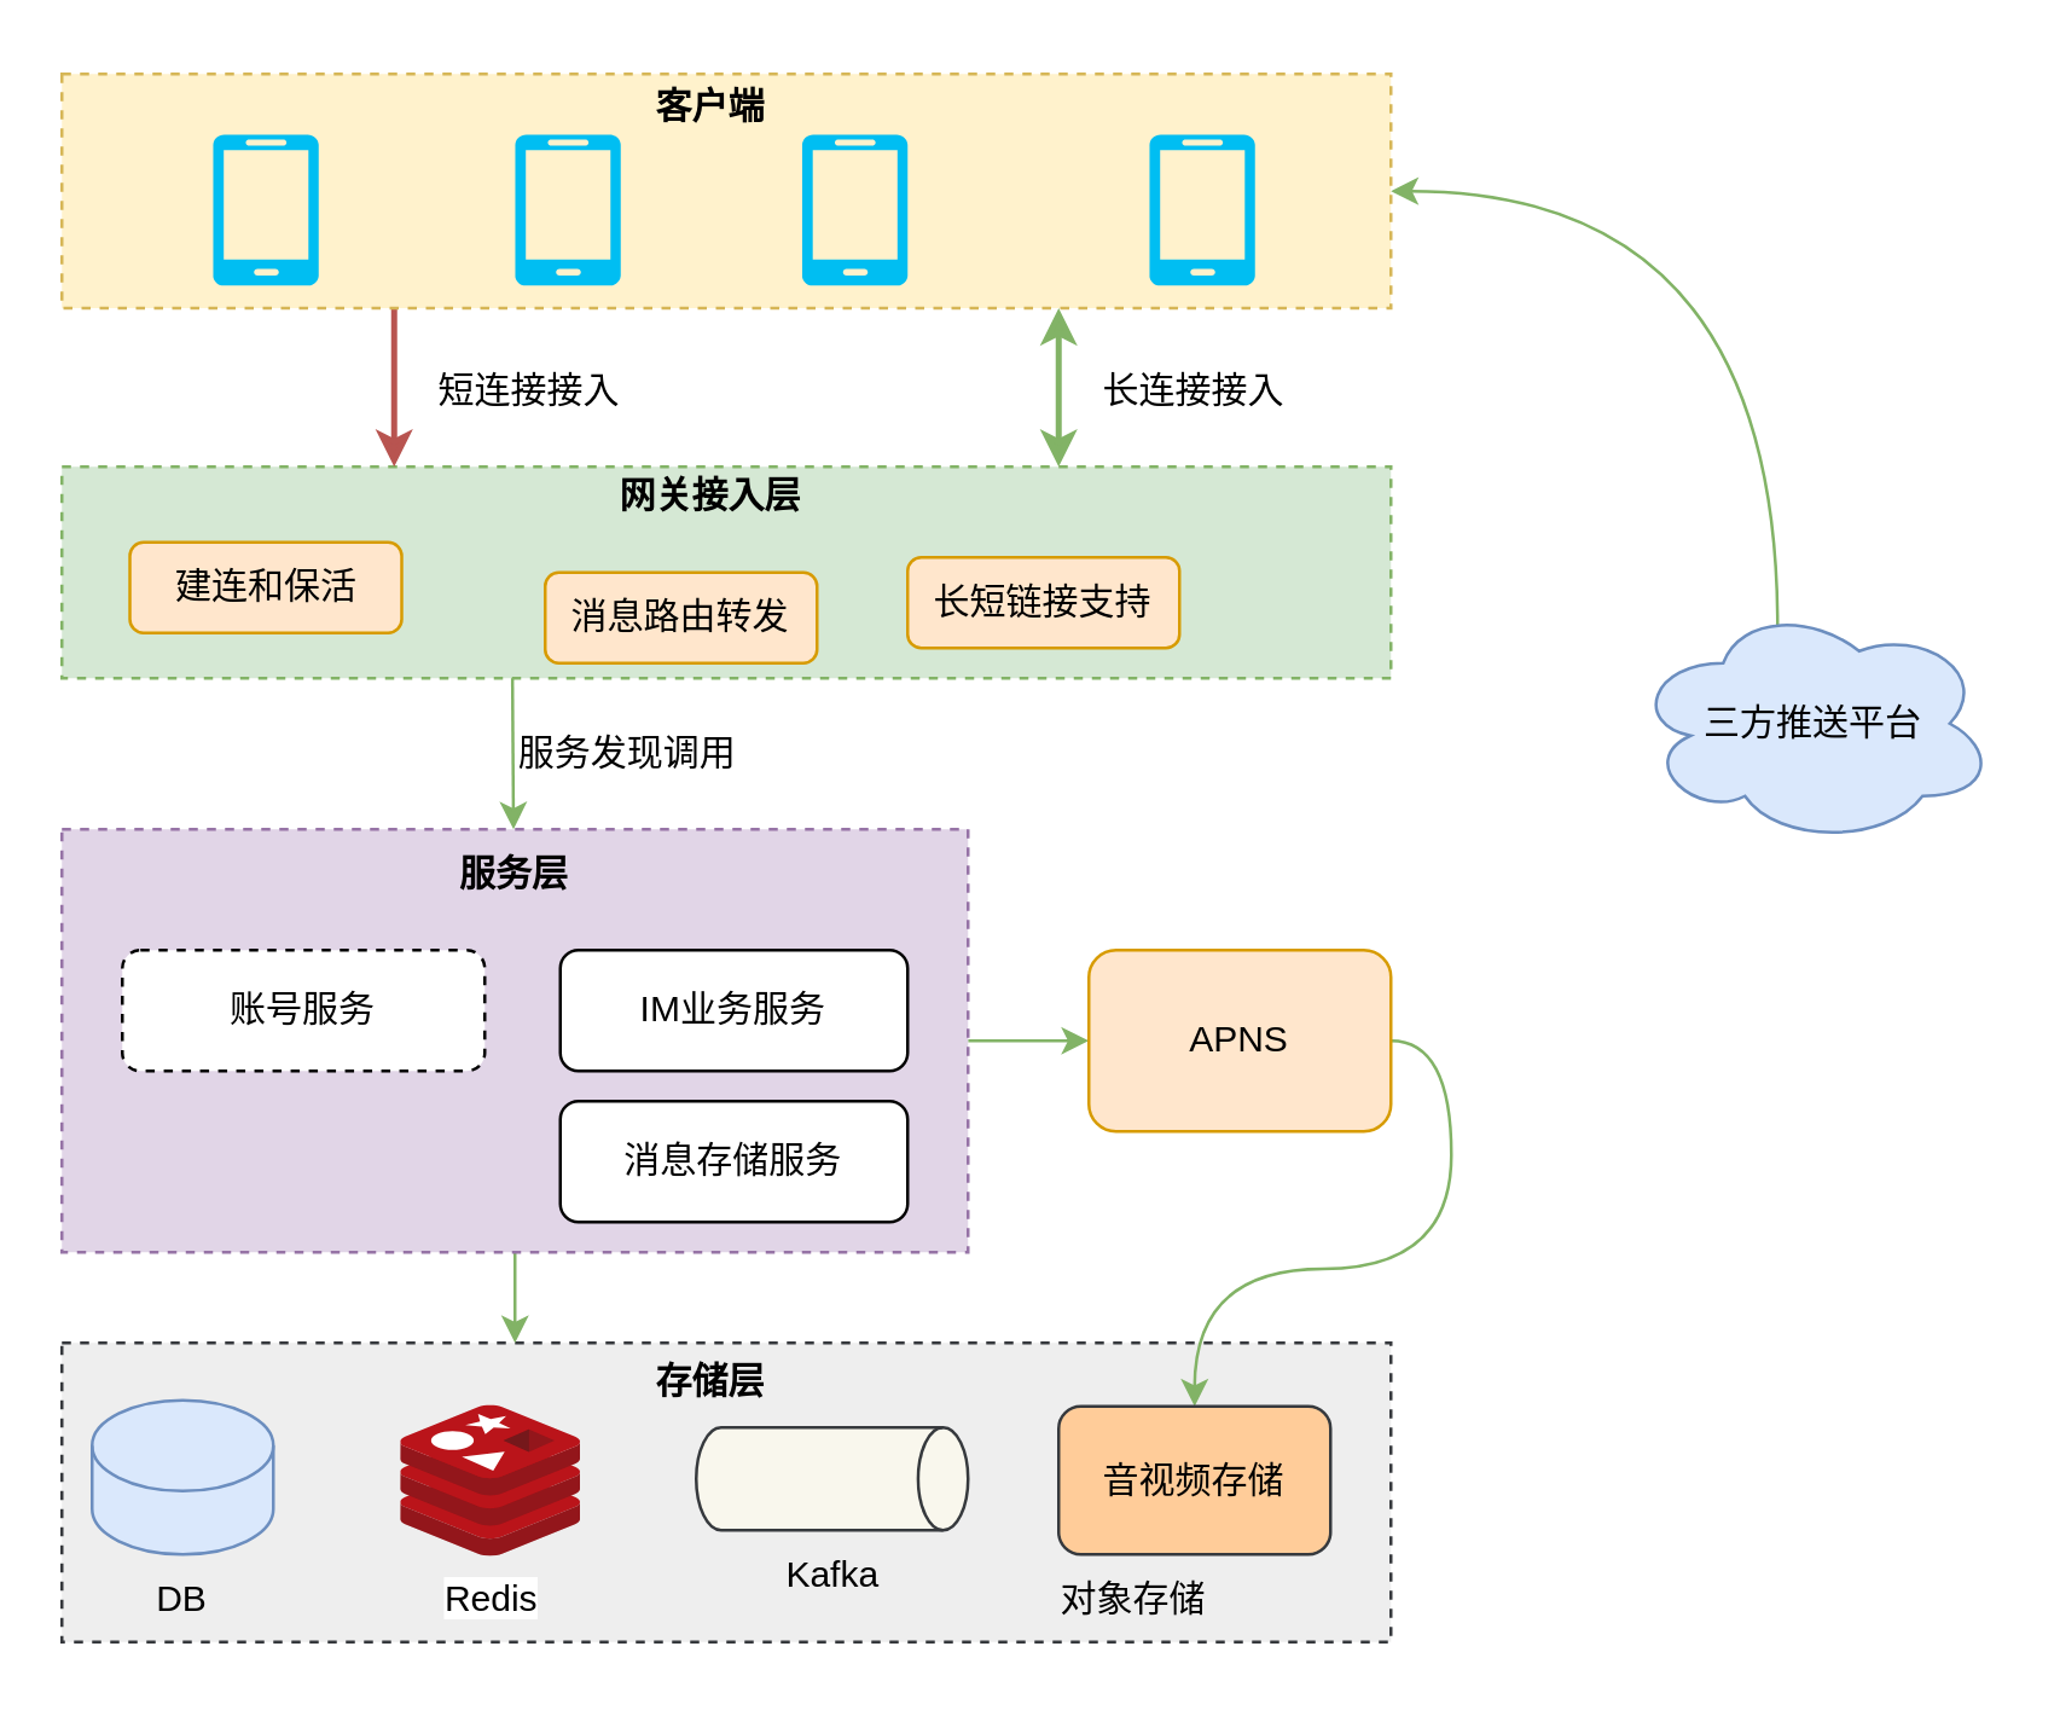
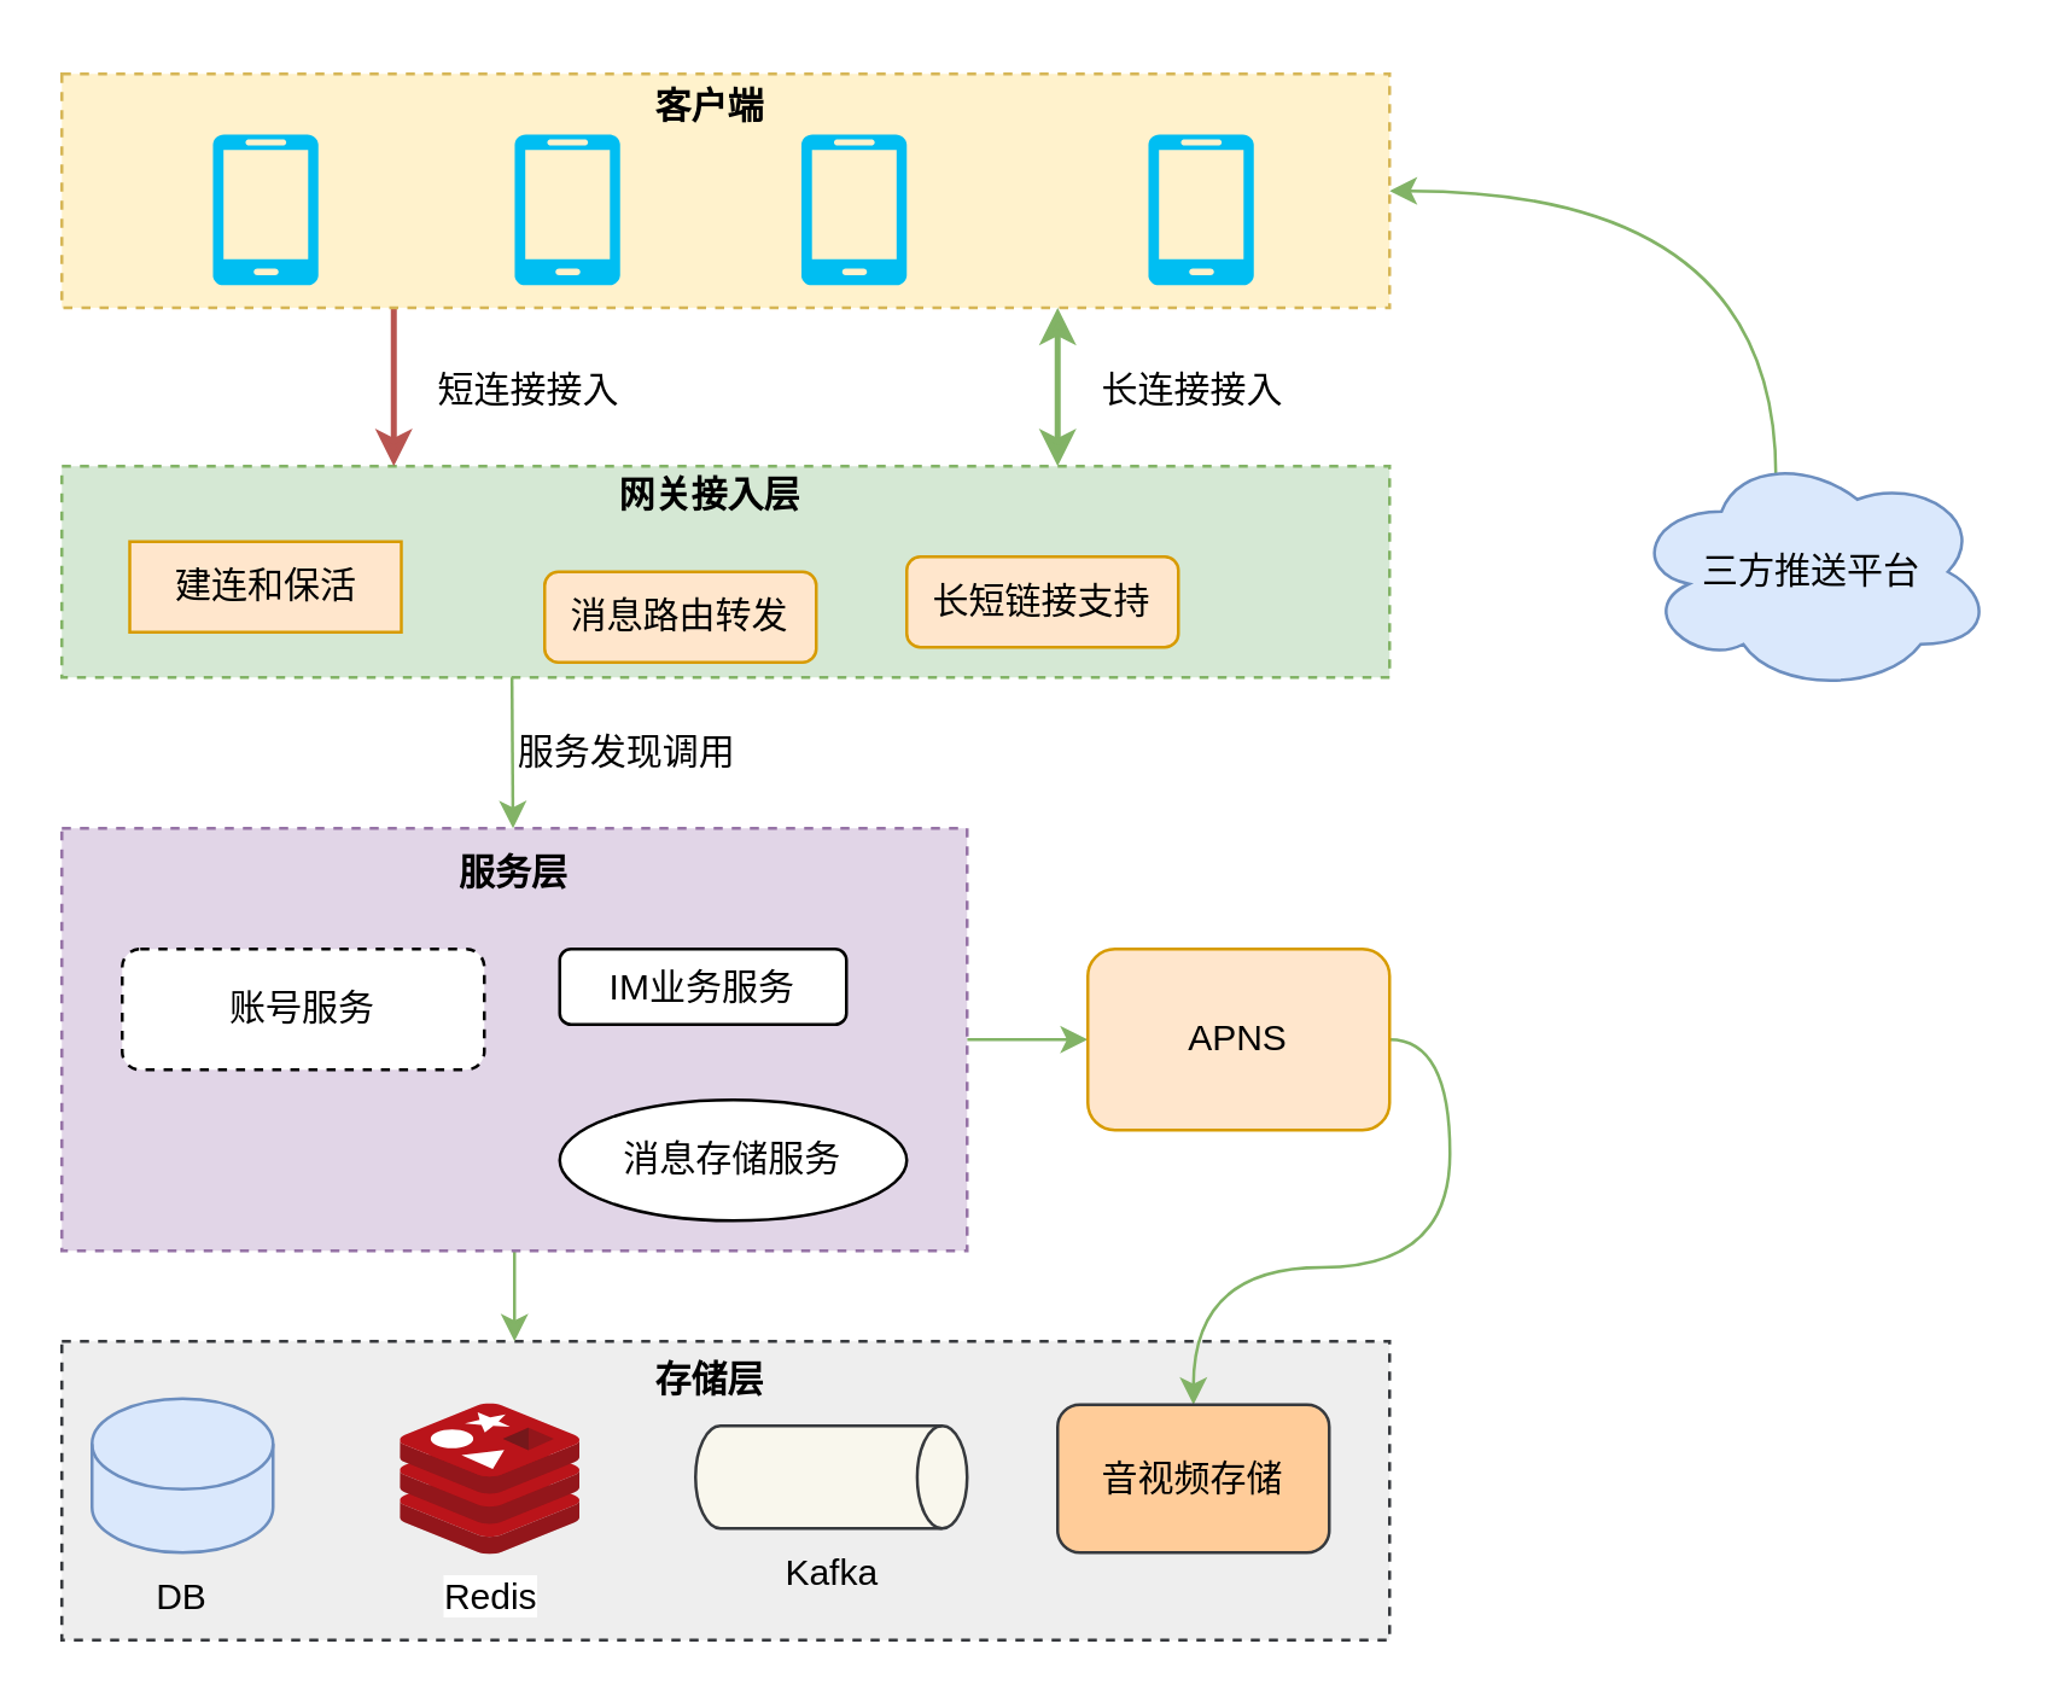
- <mxCell id="22" value="建连和保活" style="rounded=1;whiteSpace=wrap;html=1;fillColor=#ffe6cc;strokeColor=#d79b00;" vertex="1" parent="1"><mxGeometry x="42.5" y="179" width="90" height="30" as="geometry" /></mxCell>
+ <mxCell id="22" value="建连和保活" style="whiteSpace=wrap;html=1;fillColor=#ffe6cc;strokeColor=#d79b00;rounded=0;" vertex="1" parent="1"><mxGeometry x="42.5" y="179" width="90" height="30" as="geometry" /></mxCell>
- <mxCell id="28" value="三方推送平台" style="ellipse;shape=cloud;whiteSpace=wrap;html=1;fillColor=#dae8fc;strokeColor=#6c8ebf;" vertex="1" parent="1"><mxGeometry x="540" y="199" width="120" height="80" as="geometry" /></mxCell>
+ <mxCell id="28" value="三方推送平台" style="ellipse;shape=cloud;whiteSpace=wrap;html=1;fillColor=#dae8fc;strokeColor=#6c8ebf;" vertex="1" parent="1"><mxGeometry x="540" y="149" width="120" height="80" as="geometry" /></mxCell>
- <mxCell id="13" value="IM业务服务" style="rounded=1;whiteSpace=wrap;html=1;" vertex="1" parent="1"><mxGeometry x="185" y="314" width="115" height="40" as="geometry" /></mxCell>
+ <mxCell id="13" value="IM业务服务" style="rounded=1;whiteSpace=wrap;html=1;" vertex="1" parent="1"><mxGeometry x="185" y="314" width="95" height="25" as="geometry" /></mxCell>
- <mxCell id="14" value="消息存储服务" style="rounded=1;whiteSpace=wrap;html=1;" vertex="1" parent="1"><mxGeometry x="185" y="364" width="115" height="40" as="geometry" /></mxCell>
+ <mxCell id="14" value="消息存储服务" style="ellipse;whiteSpace=wrap;html=1;" vertex="1" parent="1"><mxGeometry x="185" y="364" width="115" height="40" as="geometry" /></mxCell>
- <mxCell id="37" value="对象存储" style="text;html=1;strokeColor=none;fillColor=none;align=center;verticalAlign=middle;whiteSpace=wrap;rounded=0;strokeWidth=1;" vertex="1" parent="1"><mxGeometry x="345" y="514" width="60" height="30" as="geometry" /></mxCell>
